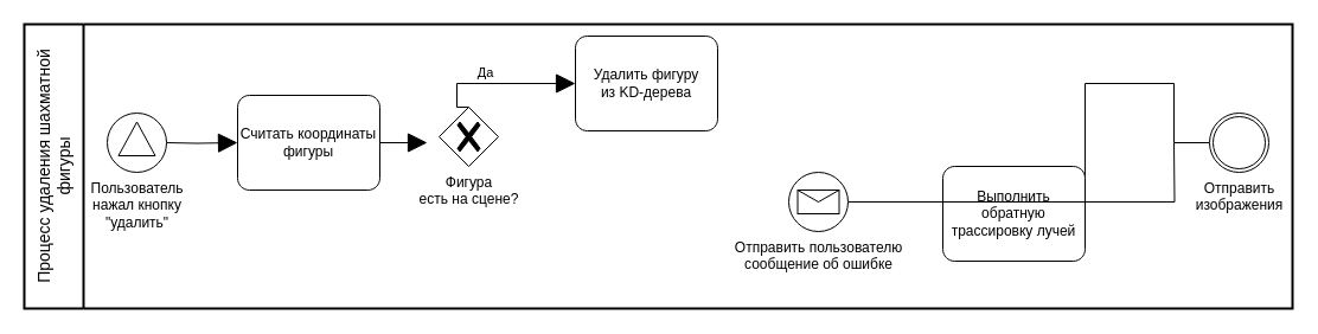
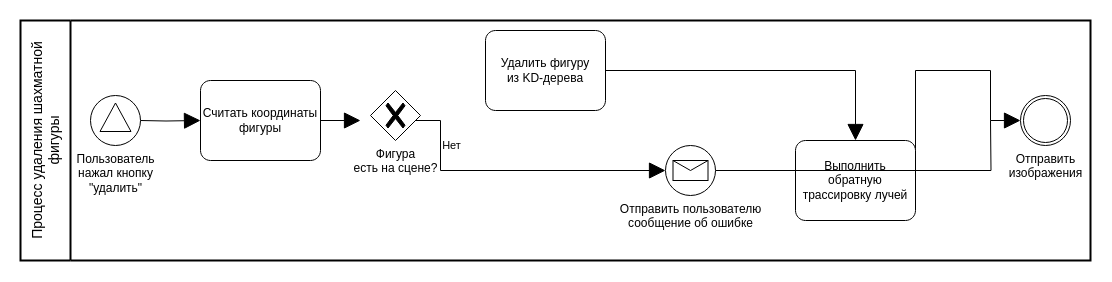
- <mxCell id="17" style="edgeStyle=orthogonalEdgeStyle;rounded=0;orthogonalLoop=1;jettySize=auto;html=1;exitX=0.5;exitY=0;exitDx=0;exitDy=0;exitPerimeter=0;endArrow=block;endFill=1;endSize=14;" edge="1" parent="2" source="14" target="9"><mxGeometry relative="1" as="geometry"><mxPoint x="420" y="100" as="sourcePoint" /><mxPoint x="390" y="50" as="targetPoint" /><Array as="points"><mxPoint x="365" y="50" /></Array></mxGeometry></mxCell>
- <mxCell id="18" value="Да" style="edgeLabel;html=1;align=center;verticalAlign=middle;resizable=0;points=[];" vertex="1" connectable="0" parent="17"><mxGeometry x="-0.1" y="-1" relative="1" as="geometry"><mxPoint x="-6" y="-11" as="offset" /></mxGeometry></mxCell>
+ <mxCell id="8" style="edgeStyle=orthogonalEdgeStyle;rounded=0;orthogonalLoop=1;jettySize=auto;html=1;exitX=1;exitY=0.5;exitDx=0;exitDy=0;exitPerimeter=0;endArrow=block;endFill=1;endSize=14;" edge="1" parent="2" source="9" target="10"><mxGeometry relative="1" as="geometry"><mxPoint x="780" y="100.0" as="sourcePoint" /><mxPoint x="740" y="130" as="targetPoint" /></mxGeometry></mxCell>
- <mxCell id="6" style="edgeStyle=orthogonalEdgeStyle;rounded=0;orthogonalLoop=1;jettySize=auto;html=1;endArrow=none;endFill=1;endSize=14;exitX=1;exitY=0.5;exitDx=0;exitDy=0;exitPerimeter=0;" edge="1" parent="2" source="10" target="7"><mxGeometry relative="1" as="geometry"><mxPoint x="940" y="100.032" as="sourcePoint" /><Array as="points"><mxPoint x="970" y="50" /><mxPoint x="970" y="100" /></Array></mxGeometry></mxCell>
+ <mxCell id="6" style="edgeStyle=orthogonalEdgeStyle;rounded=0;orthogonalLoop=1;jettySize=auto;html=1;endArrow=block;endFill=1;endSize=14;exitX=1;exitY=0.5;exitDx=0;exitDy=0;exitPerimeter=0;" edge="1" parent="2" source="10" target="7"><mxGeometry relative="1" as="geometry"><mxPoint x="940" y="100.032" as="sourcePoint" /><Array as="points"><mxPoint x="970" y="50" /><mxPoint x="970" y="100" /></Array></mxGeometry></mxCell>
+ <mxCell id="12" style="edgeStyle=orthogonalEdgeStyle;rounded=0;orthogonalLoop=1;jettySize=auto;html=1;endSize=14;endArrow=block;endFill=1;" edge="1" parent="2" source="14" target="16"><mxGeometry relative="1" as="geometry"><Array as="points"><mxPoint x="420" y="100" /><mxPoint x="420" y="150" /></Array></mxGeometry></mxCell>
+ <mxCell id="13" value="Нет" style="edgeLabel;html=1;align=center;verticalAlign=middle;resizable=0;points=[];" vertex="1" connectable="0" parent="12"><mxGeometry x="-0.784" relative="1" as="geometry"><mxPoint x="10" y="17" as="offset" /></mxGeometry></mxCell>
